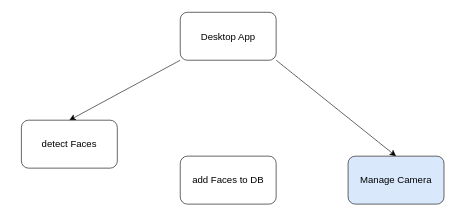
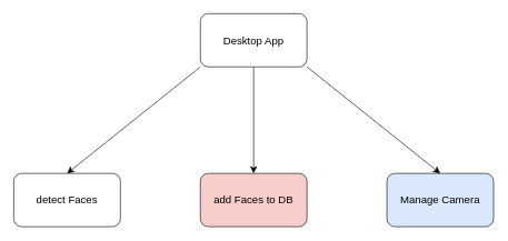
- <mxCell id="8" value="detect Faces" style="rounded=1;whiteSpace=wrap;html=1;fontSize=16;" vertex="1" parent="1"><mxGeometry x="35" y="200" width="160" height="80" as="geometry" /></mxCell>
+ <mxCell id="8" value="detect Faces" style="rounded=1;whiteSpace=wrap;html=1;fontSize=16;" vertex="1" parent="1"><mxGeometry x="20" y="260" width="160" height="80" as="geometry" /></mxCell>
+ <mxCell id="2" style="edgeStyle=none;curved=1;rounded=0;orthogonalLoop=1;jettySize=auto;html=1;exitX=0.5;exitY=1;exitDx=0;exitDy=0;fontSize=12;startSize=8;endSize=8;" edge="1" parent="1" source="5" target="7"><mxGeometry relative="1" as="geometry"><mxPoint x="380" y="260" as="targetPoint" /></mxGeometry></mxCell>
- <mxCell id="7" value="add Faces to DB" style="rounded=1;whiteSpace=wrap;html=1;fontSize=16;" vertex="1" parent="1"><mxGeometry x="300" y="260" width="160" height="80" as="geometry" /></mxCell>
+ <mxCell id="7" value="add Faces to DB" style="rounded=1;whiteSpace=wrap;html=1;fontSize=16;fillColor=#f8cecc;" vertex="1" parent="1"><mxGeometry x="300" y="260" width="160" height="80" as="geometry" /></mxCell>
